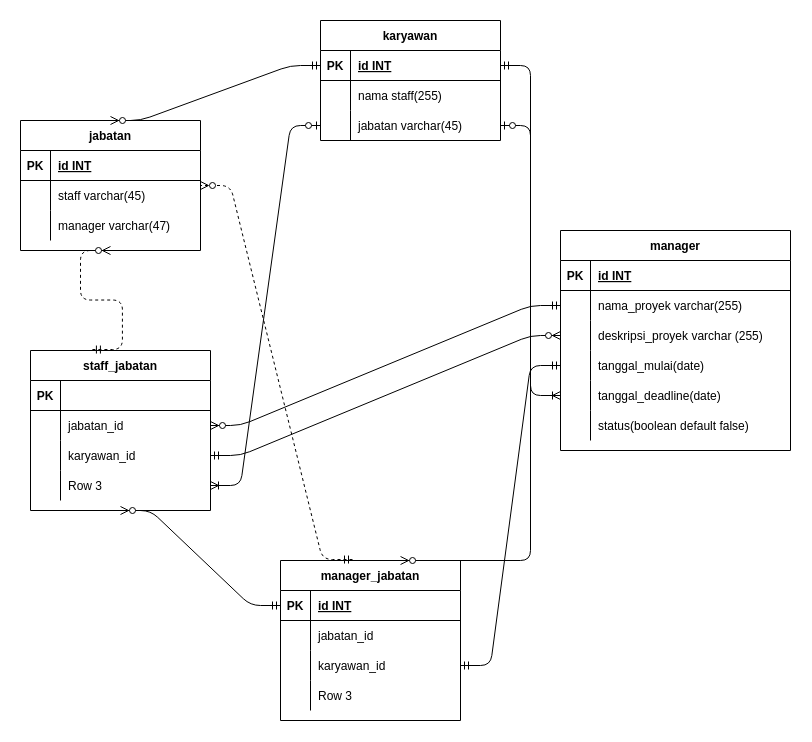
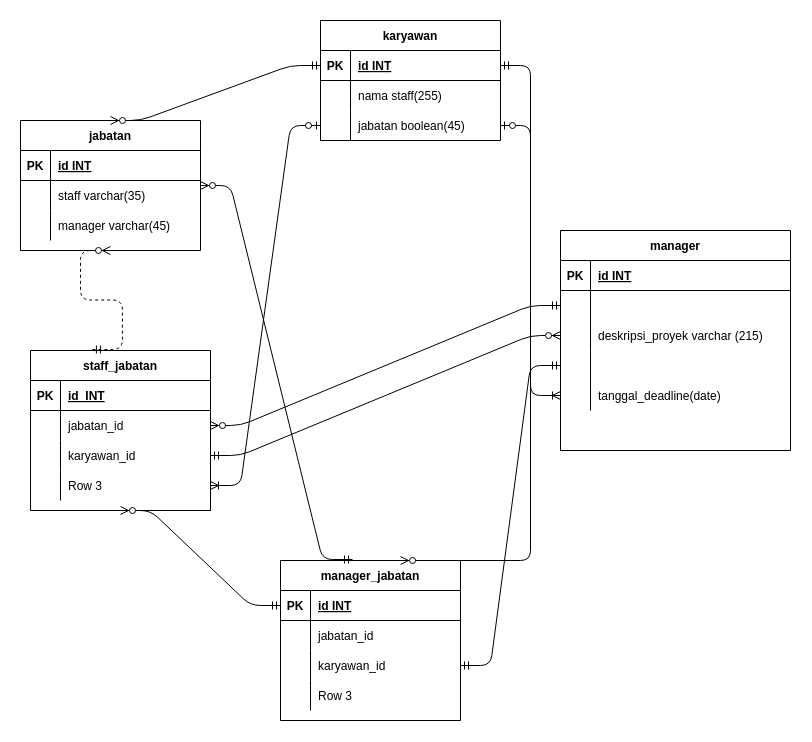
- <mxCell id="54" value="jabatan varchar(45)" style="shape=partialRectangle;connectable=0;fillColor=none;top=0;left=0;bottom=0;right=0;align=left;spacingLeft=6;overflow=hidden;" vertex="1" parent="52"><mxGeometry x="30" width="150" height="30" as="geometry" /></mxCell>
+ <mxCell id="54" value="jabatan boolean(45)" style="shape=partialRectangle;connectable=0;fillColor=none;top=0;left=0;bottom=0;right=0;align=left;spacingLeft=6;overflow=hidden;" vertex="1" parent="52"><mxGeometry x="30" width="150" height="30" as="geometry" /></mxCell>
- <mxCell id="27" value="staff varchar(45)" style="shape=partialRectangle;connectable=0;fillColor=none;top=0;left=0;bottom=0;right=0;align=left;spacingLeft=6;overflow=hidden;" vertex="1" parent="25"><mxGeometry x="30" width="150" height="30" as="geometry" /></mxCell>
+ <mxCell id="27" value="staff varchar(35)" style="shape=partialRectangle;connectable=0;fillColor=none;top=0;left=0;bottom=0;right=0;align=left;spacingLeft=6;overflow=hidden;" vertex="1" parent="25"><mxGeometry x="30" width="150" height="30" as="geometry" /></mxCell>
- <mxCell id="30" value="manager varchar(47)" style="shape=partialRectangle;connectable=0;fillColor=none;top=0;left=0;bottom=0;right=0;align=left;spacingLeft=6;overflow=hidden;" vertex="1" parent="28"><mxGeometry x="30" width="150" height="30" as="geometry" /></mxCell>
+ <mxCell id="30" value="manager varchar(45)" style="shape=partialRectangle;connectable=0;fillColor=none;top=0;left=0;bottom=0;right=0;align=left;spacingLeft=6;overflow=hidden;" vertex="1" parent="28"><mxGeometry x="30" width="150" height="30" as="geometry" /></mxCell>
- <mxCell id="8" value="nama_proyek varchar(255)" style="shape=partialRectangle;connectable=0;fillColor=none;top=0;left=0;bottom=0;right=0;align=left;spacingLeft=6;overflow=hidden;" vertex="1" parent="6"><mxGeometry x="30" width="200" height="30" as="geometry" /></mxCell>
- <mxCell id="11" value="deskripsi_proyek varchar (255)" style="shape=partialRectangle;connectable=0;fillColor=none;top=0;left=0;bottom=0;right=0;align=left;spacingLeft=6;overflow=hidden;" vertex="1" parent="9"><mxGeometry x="30" width="200" height="30" as="geometry" /></mxCell>
+ <mxCell id="11" value="deskripsi_proyek varchar (215)" style="shape=partialRectangle;connectable=0;fillColor=none;top=0;left=0;bottom=0;right=0;align=left;spacingLeft=6;overflow=hidden;" vertex="1" parent="9"><mxGeometry x="30" width="200" height="30" as="geometry" /></mxCell>
- <mxCell id="14" value="tanggal_mulai(date)" style="shape=partialRectangle;connectable=0;fillColor=none;top=0;left=0;bottom=0;right=0;align=left;spacingLeft=6;overflow=hidden;" vertex="1" parent="12"><mxGeometry x="30" width="200" height="30" as="geometry" /></mxCell>
+ <mxCell id="35" value="id_INT" style="shape=partialRectangle;connectable=0;fillColor=none;top=0;left=0;bottom=0;right=0;align=left;spacingLeft=6;fontStyle=5;overflow=hidden;" vertex="1" parent="33"><mxGeometry x="30" width="150" height="30" as="geometry" /></mxCell>
- <mxCell id="20" value="status(boolean default false)" style="shape=partialRectangle;connectable=0;fillColor=none;top=0;left=0;bottom=0;right=0;align=left;spacingLeft=6;overflow=hidden;" vertex="1" parent="18"><mxGeometry x="30" width="200" height="30" as="geometry" /></mxCell>
- <mxCell id="69" value="" style="edgeStyle=entityRelationEdgeStyle;fontSize=12;html=1;endArrow=ERzeroToMany;startArrow=ERmandOne;exitX=0.4;exitY=-0.006;exitDx=0;exitDy=0;exitPerimeter=0;dashed=1;" edge="1" parent="1" source="55" target="21"><mxGeometry width="100" height="100" relative="1" as="geometry"><mxPoint x="350" y="390" as="sourcePoint" /><mxPoint x="330" y="210" as="targetPoint" /></mxGeometry></mxCell>
+ <mxCell id="69" value="" style="edgeStyle=entityRelationEdgeStyle;fontSize=12;html=1;endArrow=ERzeroToMany;startArrow=ERmandOne;exitX=0.4;exitY=-0.006;exitDx=0;exitDy=0;exitPerimeter=0;" edge="1" parent="1" source="55" target="21"><mxGeometry width="100" height="100" relative="1" as="geometry"><mxPoint x="350" y="390" as="sourcePoint" /><mxPoint x="330" y="210" as="targetPoint" /></mxGeometry></mxCell>
